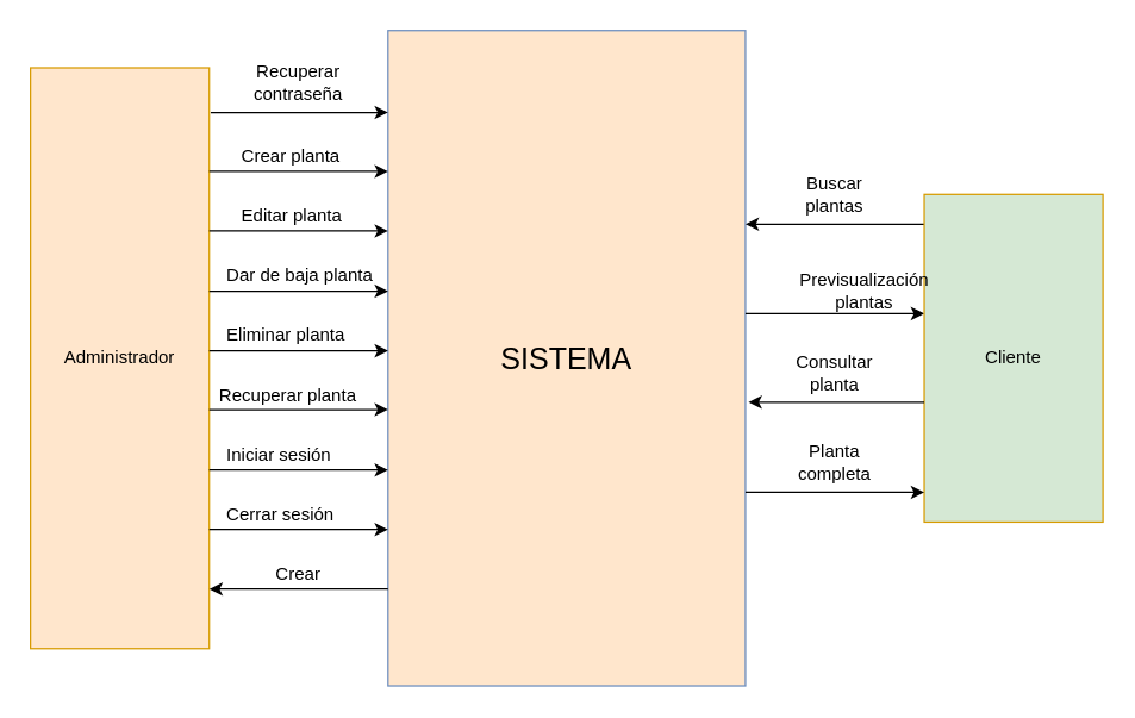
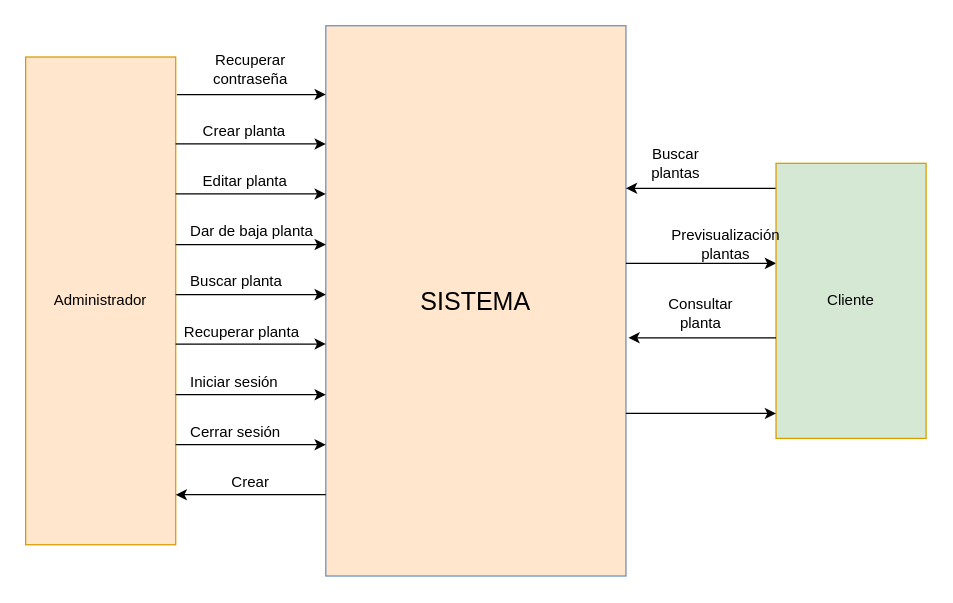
- <mxCell id="7" value="Buscar plantas" style="text;html=1;strokeColor=none;fillColor=none;align=center;verticalAlign=middle;whiteSpace=wrap;rounded=0;" parent="1" vertex="1"><mxGeometry x="540" y="120" width="40" height="20" as="geometry" /></mxCell>
+ <mxCell id="7" value="Buscar plantas" style="text;html=1;strokeColor=none;fillColor=none;align=center;verticalAlign=middle;whiteSpace=wrap;rounded=0;" parent="1" vertex="1"><mxGeometry x="520" y="120" width="40" height="20" as="geometry" /></mxCell>
- <mxCell id="22" value="Eliminar planta" style="text;html=1;resizable=0;points=[];autosize=1;align=left;verticalAlign=top;spacingTop=-4;direction=west;" parent="1" vertex="1"><mxGeometry x="150" y="215" width="90" height="20" as="geometry" /></mxCell>
+ <mxCell id="22" value="Buscar planta" style="text;html=1;resizable=0;points=[];autosize=1;align=left;verticalAlign=top;spacingTop=-4;direction=west;" parent="1" vertex="1"><mxGeometry x="150" y="215" width="90" height="20" as="geometry" /></mxCell>
- <mxCell id="11" value="&lt;div&gt;Planta completa&lt;/div&gt;" style="text;html=1;strokeColor=none;fillColor=none;align=center;verticalAlign=middle;whiteSpace=wrap;rounded=0;" parent="1" vertex="1"><mxGeometry x="540" y="300" width="40" height="20" as="geometry" /></mxCell>
